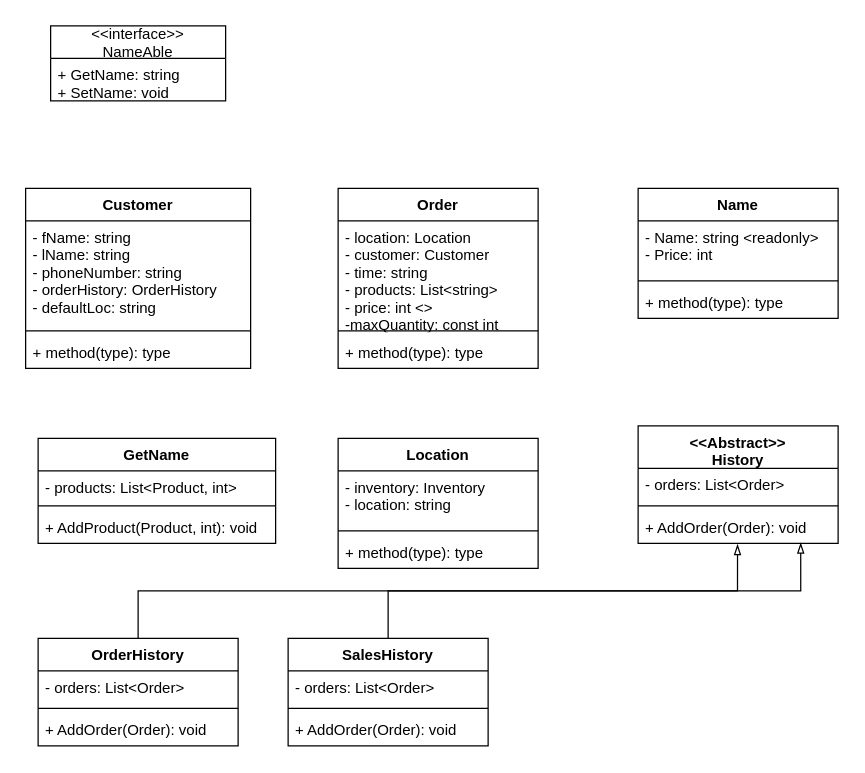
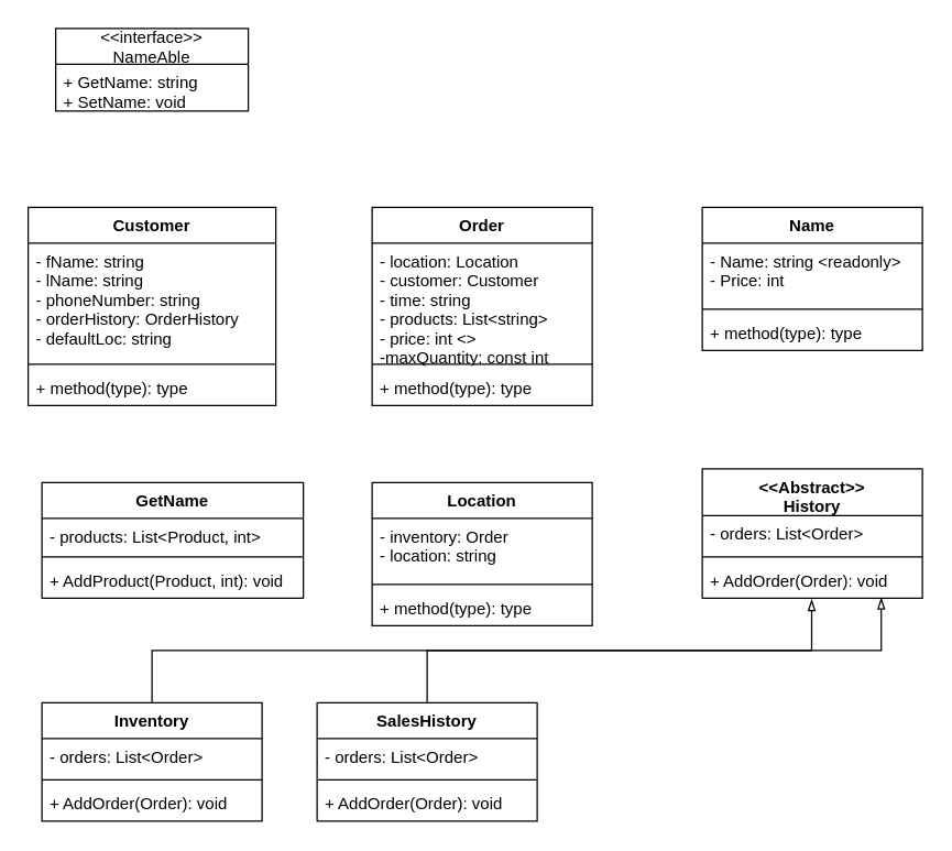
- <mxCell id="7" value="- inventory: Inventory&#10;- location: string&#10;" style="text;strokeColor=none;fillColor=none;align=left;verticalAlign=top;spacingLeft=4;spacingRight=4;overflow=hidden;rotatable=0;points=[[0,0.5],[1,0.5]];portConstraint=eastwest;" vertex="1" parent="6"><mxGeometry y="26" width="160" height="44" as="geometry" /></mxCell>
+ <mxCell id="7" value="- inventory: Order&#10;- location: string&#10;" style="text;strokeColor=none;fillColor=none;align=left;verticalAlign=top;spacingLeft=4;spacingRight=4;overflow=hidden;rotatable=0;points=[[0,0.5],[1,0.5]];portConstraint=eastwest;" vertex="1" parent="6"><mxGeometry y="26" width="160" height="44" as="geometry" /></mxCell>
- <mxCell id="25" value="OrderHistory" style="swimlane;fontStyle=1;align=center;verticalAlign=top;childLayout=stackLayout;horizontal=1;startSize=26;horizontalStack=0;resizeParent=1;resizeParentMax=0;resizeLast=0;collapsible=1;marginBottom=0;" vertex="1" parent="1"><mxGeometry x="30" y="510" width="160" height="86" as="geometry" /></mxCell>
+ <mxCell id="25" value="Inventory" style="swimlane;fontStyle=1;align=center;verticalAlign=top;childLayout=stackLayout;horizontal=1;startSize=26;horizontalStack=0;resizeParent=1;resizeParentMax=0;resizeLast=0;collapsible=1;marginBottom=0;" vertex="1" parent="1"><mxGeometry x="30" y="510" width="160" height="86" as="geometry" /></mxCell>
